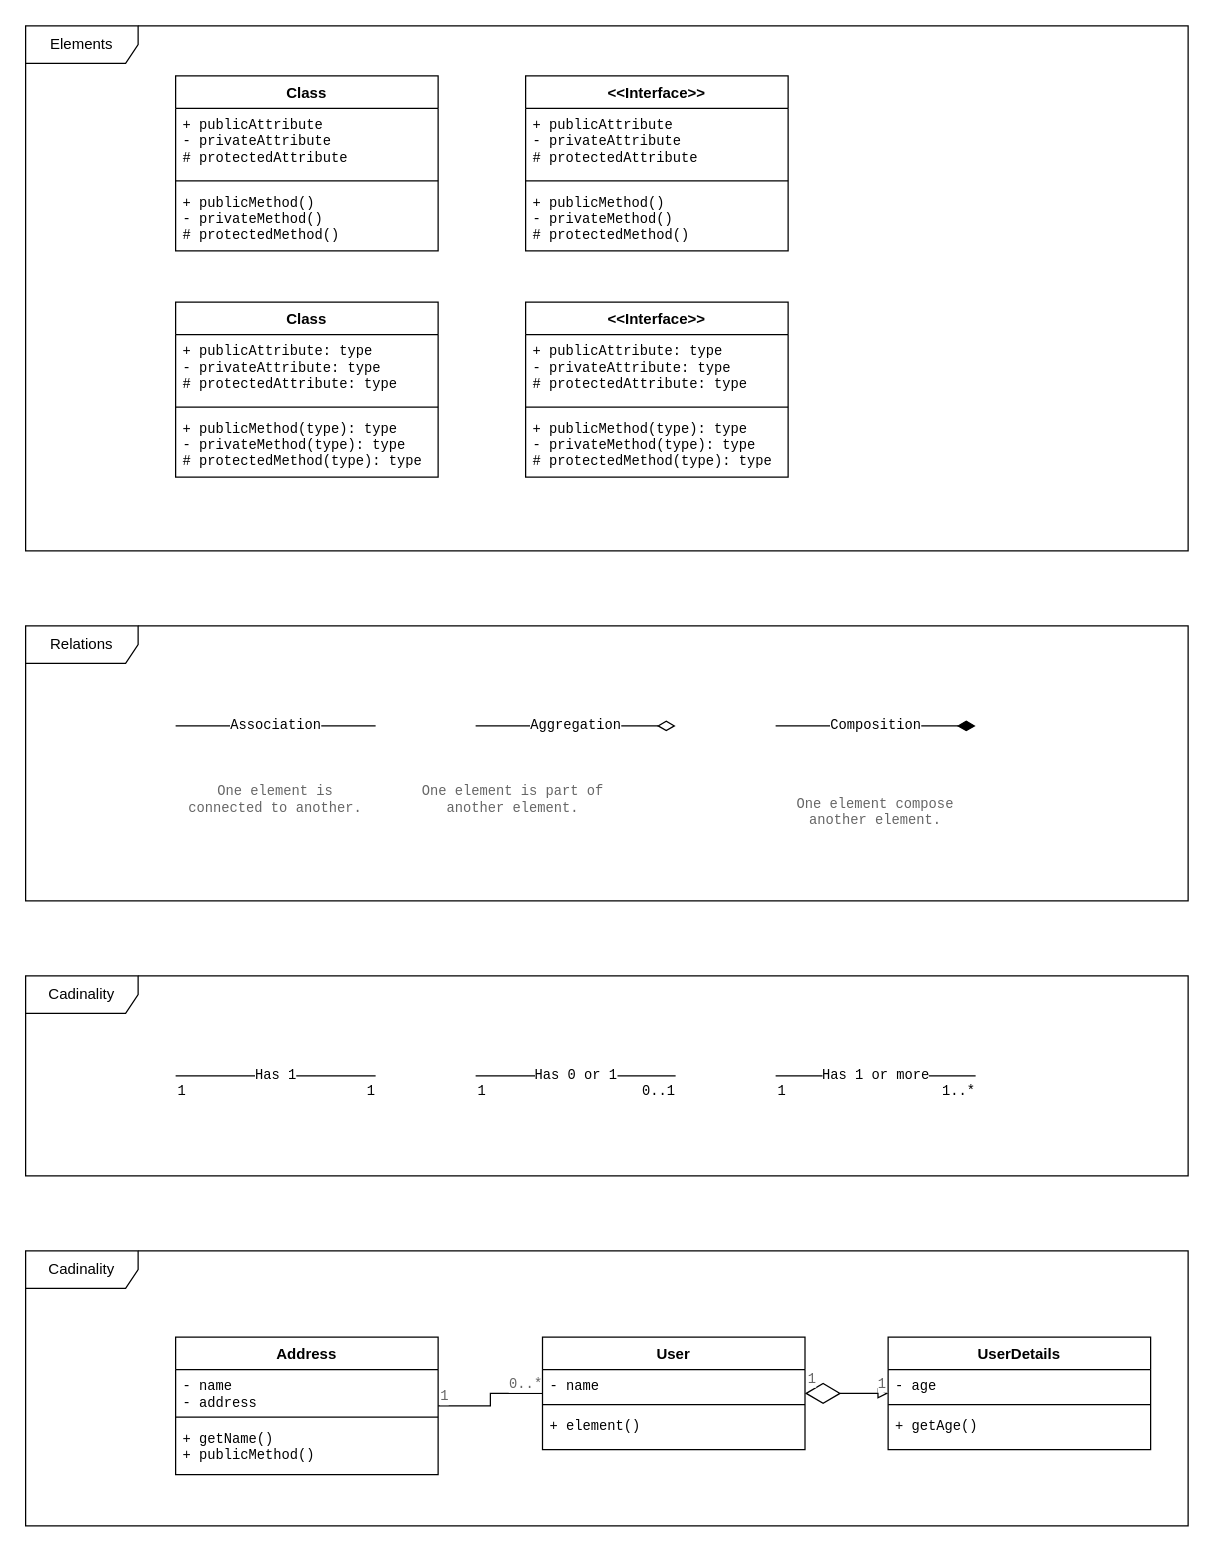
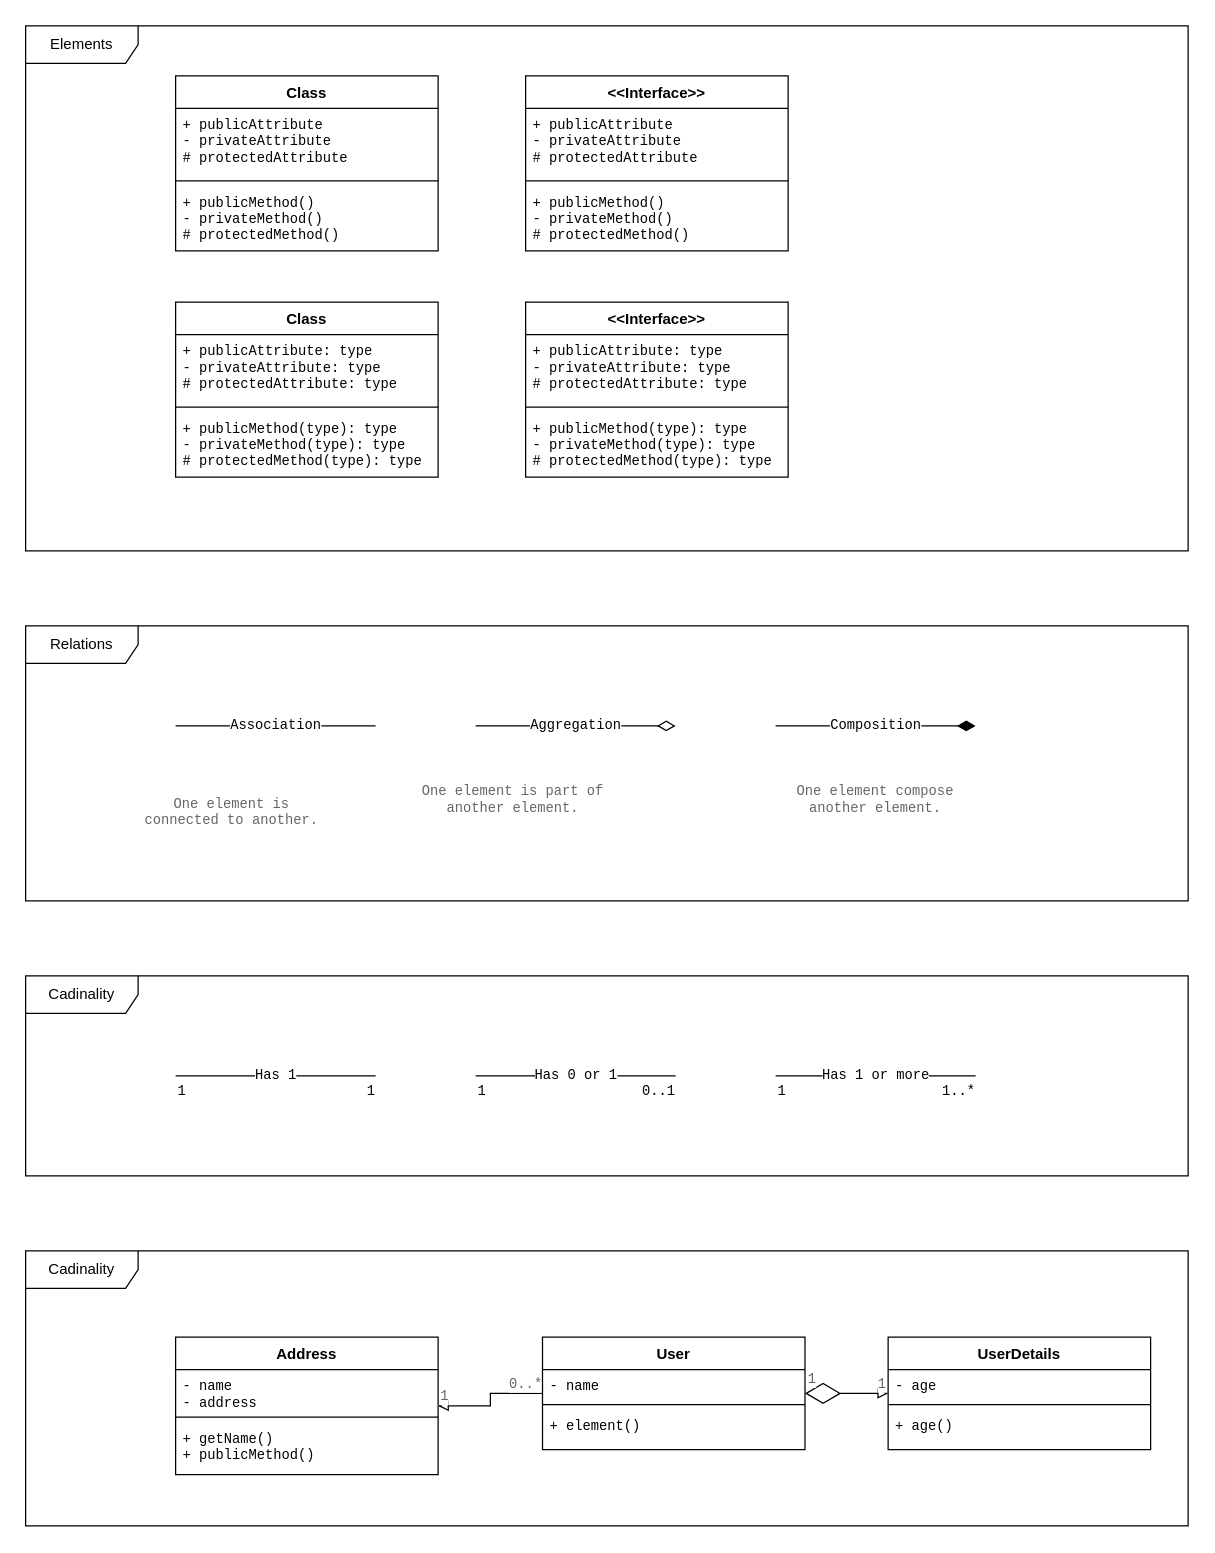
- <mxCell id="27" value="One element is connected to another." style="text;html=1;strokeColor=none;fillColor=none;align=center;verticalAlign=top;whiteSpace=wrap;rounded=0;fontFamily=Courier New;fontSize=11;fontColor=#666666;" vertex="1" parent="1"><mxGeometry x="140" y="620" width="160" height="80" as="geometry" /></mxCell>
+ <mxCell id="27" value="One element is connected to another." style="text;html=1;strokeColor=none;fillColor=none;align=center;verticalAlign=top;whiteSpace=wrap;rounded=0;fontFamily=Courier New;fontSize=11;fontColor=#666666;" vertex="1" parent="1"><mxGeometry x="105" y="630" width="160" height="80" as="geometry" /></mxCell>
- <mxCell id="29" value="&lt;div&gt;One element compose another element.&lt;/div&gt;" style="text;html=1;strokeColor=none;fillColor=none;align=center;verticalAlign=top;whiteSpace=wrap;rounded=0;fontFamily=Courier New;fontSize=11;fontColor=#666666;" vertex="1" parent="1"><mxGeometry x="620" y="630" width="160" height="80" as="geometry" /></mxCell>
+ <mxCell id="29" value="&lt;div&gt;One element compose another element.&lt;/div&gt;" style="text;html=1;strokeColor=none;fillColor=none;align=center;verticalAlign=top;whiteSpace=wrap;rounded=0;fontFamily=Courier New;fontSize=11;fontColor=#666666;" vertex="1" parent="1"><mxGeometry x="620" y="620" width="160" height="80" as="geometry" /></mxCell>
- <mxCell id="37" style="edgeStyle=orthogonalEdgeStyle;rounded=0;orthogonalLoop=1;jettySize=auto;html=1;fontFamily=Courier New;fontSize=11;fontColor=#666666;startArrow=none;startFill=0;endArrow=none;endFill=0;startSize=26;" edge="1" parent="1" source="43" target="47"><mxGeometry relative="1" as="geometry" /></mxCell>
+ <mxCell id="37" style="edgeStyle=orthogonalEdgeStyle;rounded=0;orthogonalLoop=1;jettySize=auto;html=1;fontFamily=Courier New;fontSize=11;fontColor=#666666;startArrow=none;startFill=0;endArrow=block;endFill=0;startSize=26;" edge="1" parent="1" source="43" target="47"><mxGeometry relative="1" as="geometry" /></mxCell>
- <mxCell id="54" value="+ getAge()" style="text;strokeColor=none;fillColor=none;align=left;verticalAlign=top;spacingLeft=4;spacingRight=4;overflow=hidden;rotatable=0;points=[[0,0.5],[1,0.5]];portConstraint=eastwest;fontFamily=Courier New;fontSize=11;" vertex="1" parent="51"><mxGeometry y="58" width="210" height="32" as="geometry" /></mxCell>
+ <mxCell id="54" value="+ age()" style="text;strokeColor=none;fillColor=none;align=left;verticalAlign=top;spacingLeft=4;spacingRight=4;overflow=hidden;rotatable=0;points=[[0,0.5],[1,0.5]];portConstraint=eastwest;fontFamily=Courier New;fontSize=11;" vertex="1" parent="51"><mxGeometry y="58" width="210" height="32" as="geometry" /></mxCell>
